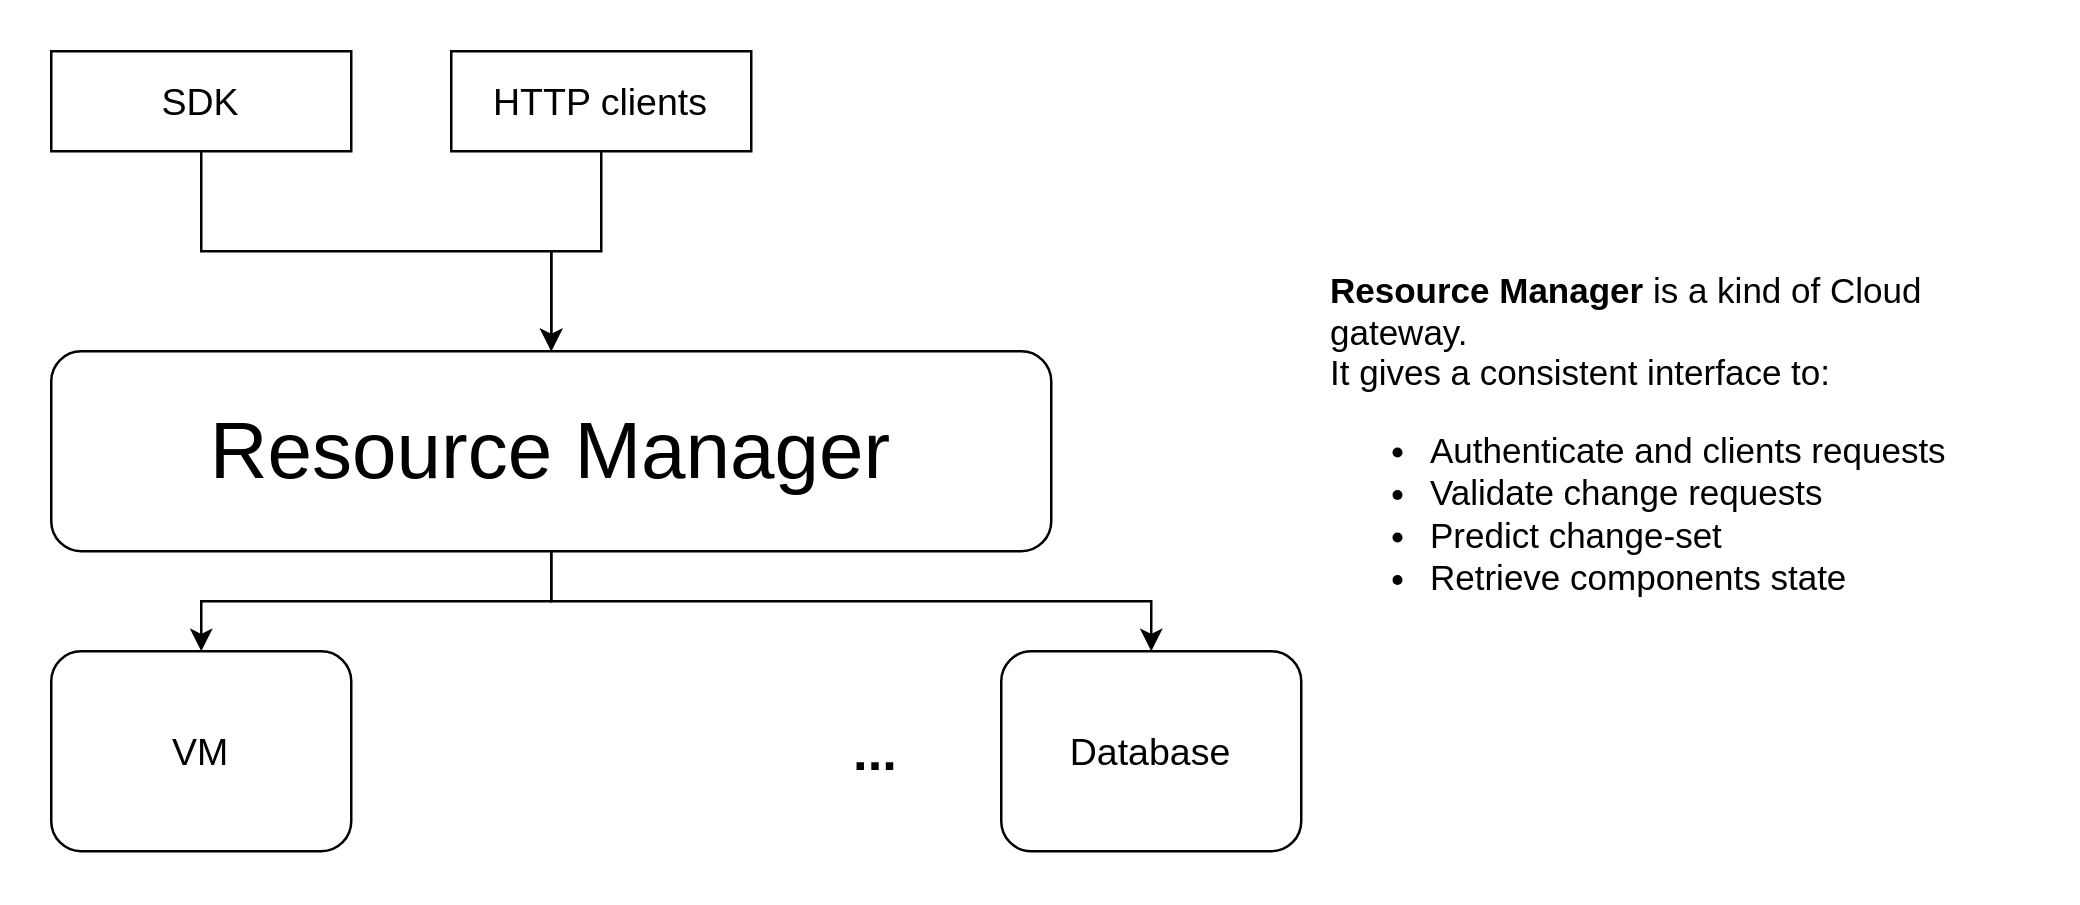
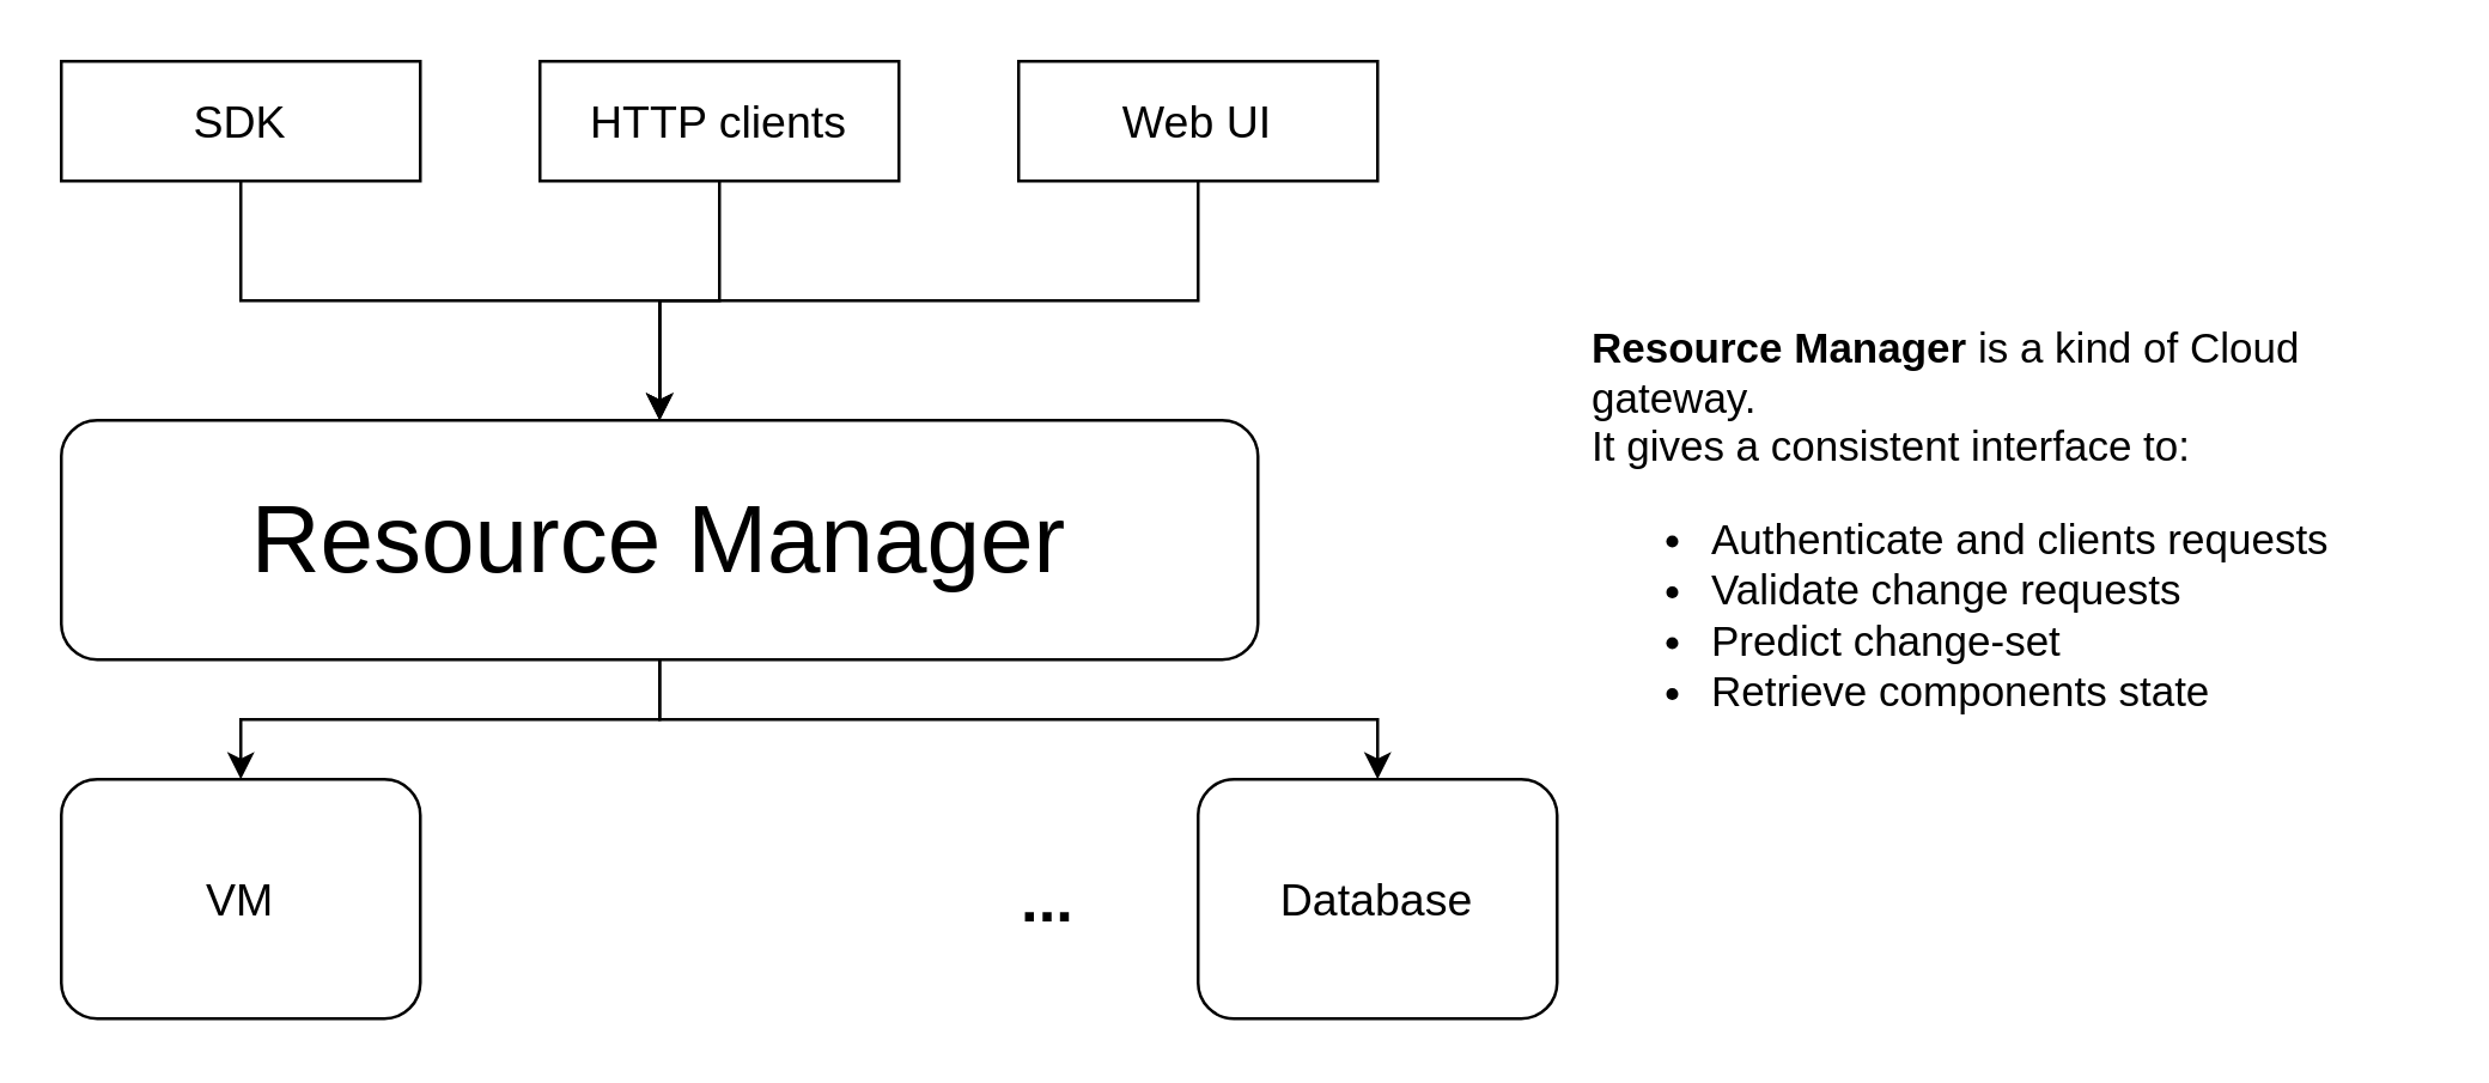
+ <mxCell id="10" value="&lt;span style=&quot;font-size: 15px&quot;&gt;Web UI&lt;/span&gt;" style="rounded=0;whiteSpace=wrap;html=1;align=center;" vertex="1" parent="1"><mxGeometry x="340" y="20" width="120" height="40" as="geometry" /></mxCell>
+ <mxCell id="9" style="edgeStyle=orthogonalEdgeStyle;rounded=0;orthogonalLoop=1;jettySize=auto;html=1;entryX=0.5;entryY=0;entryDx=0;entryDy=0;endArrow=classic;endFill=1;strokeColor=#000000;" edge="1" parent="1" source="10" target="4"><mxGeometry relative="1" as="geometry" /></mxCell>
